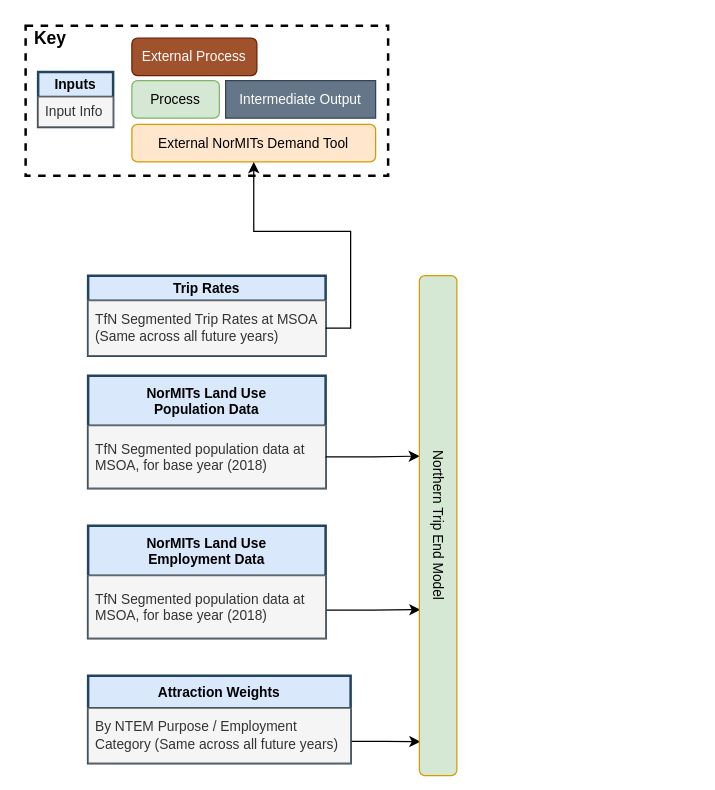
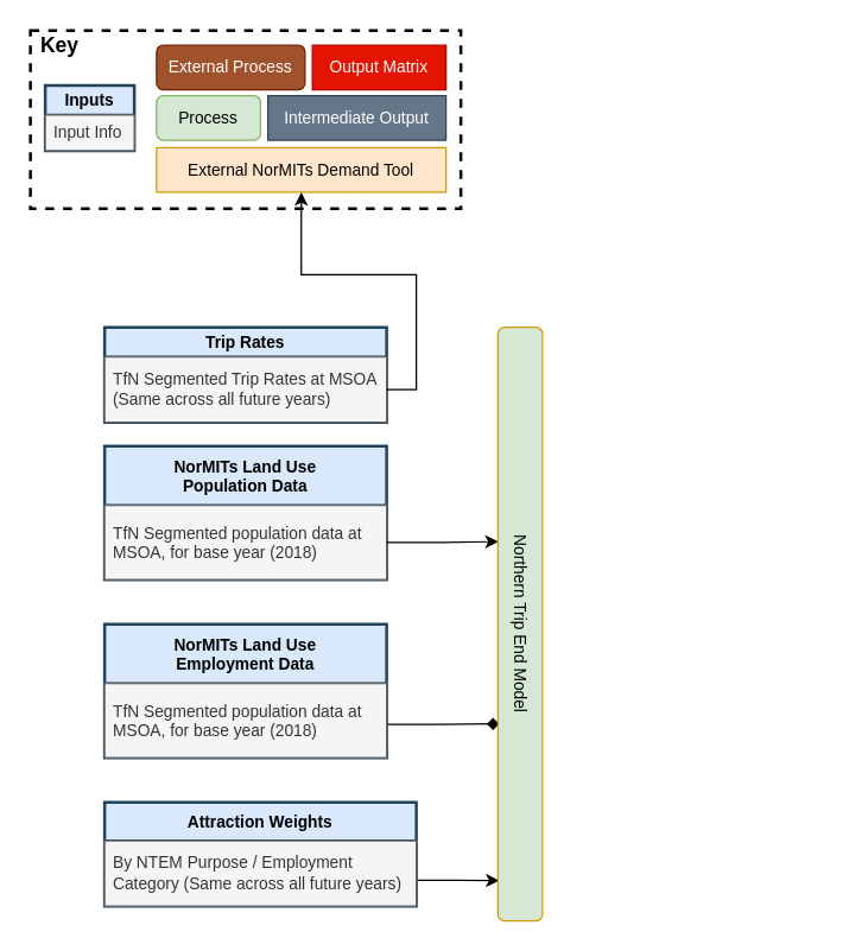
+ <mxCell id="10" value="Output Matrix" style="rounded=0;whiteSpace=wrap;html=1;strokeWidth=1;fillColor=#e51400;strokeColor=#B20000;fontSize=11;fontColor=#ffffff;" parent="2" vertex="1"><mxGeometry x="190" y="10" width="90" height="30" as="geometry" /></mxCell>
- <mxCell id="11" value="&lt;span style=&quot;font-size: 11px&quot;&gt;External NorMITs Demand Tool&lt;/span&gt;" style="rounded=1;whiteSpace=wrap;html=1;fillColor=#ffe6cc;strokeColor=#d79b00;" parent="2" vertex="1"><mxGeometry x="85" y="79" width="195" height="30" as="geometry" /></mxCell>
+ <mxCell id="11" value="&lt;span style=&quot;font-size: 11px&quot;&gt;External NorMITs Demand Tool&lt;/span&gt;" style="whiteSpace=wrap;html=1;fillColor=#ffe6cc;strokeColor=#d79b00;rounded=0;" parent="2" vertex="1"><mxGeometry x="85" y="79" width="195" height="30" as="geometry" /></mxCell>
- <mxCell id="19" style="edgeStyle=orthogonalEdgeStyle;rounded=0;orthogonalLoop=1;jettySize=auto;html=1;exitX=1;exitY=0.75;exitDx=0;exitDy=0;entryX=0.668;entryY=0.97;entryDx=0;entryDy=0;entryPerimeter=0;" parent="1" source="20" target="24" edge="1"><mxGeometry relative="1" as="geometry" /></mxCell>
+ <mxCell id="19" style="edgeStyle=orthogonalEdgeStyle;rounded=0;orthogonalLoop=1;jettySize=auto;html=1;exitX=1;exitY=0.75;exitDx=0;exitDy=0;entryX=0.668;entryY=0.97;entryDx=0;entryDy=0;entryPerimeter=0;endArrow=diamond;" parent="1" source="20" target="24" edge="1"><mxGeometry relative="1" as="geometry" /></mxCell>
